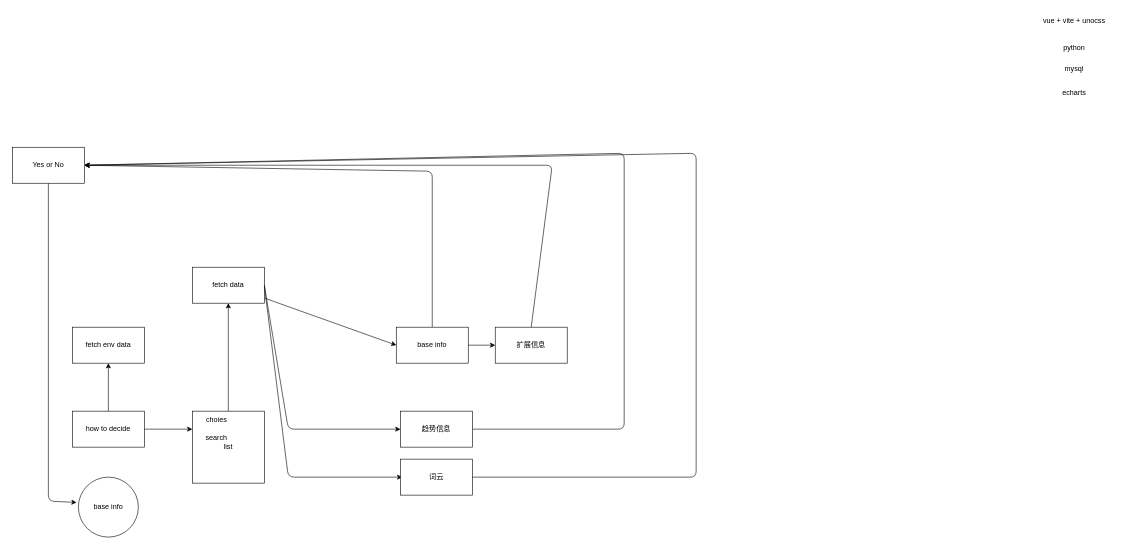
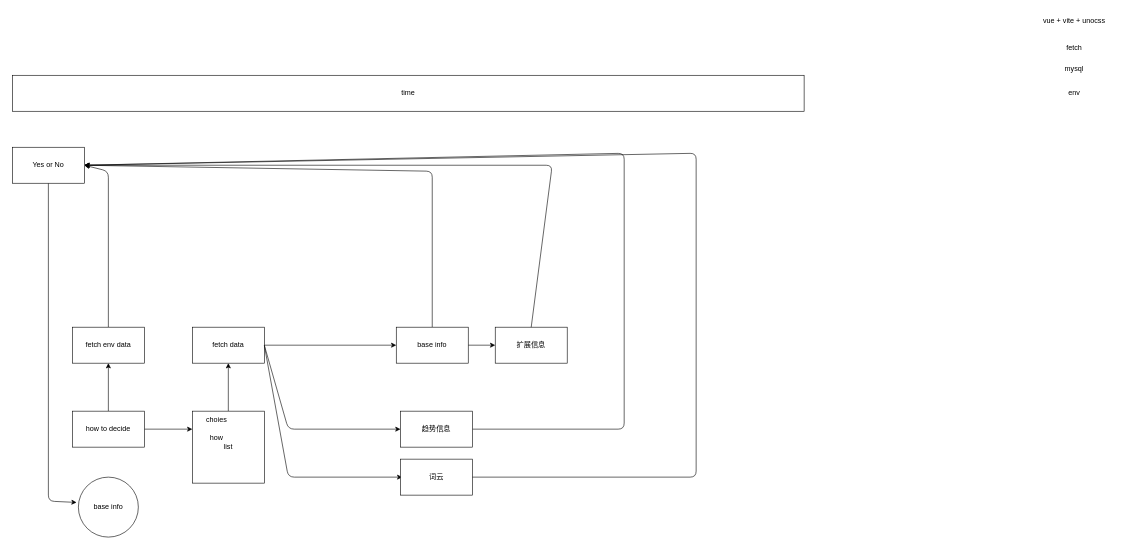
- <mxCell id="29" value="python" style="text;html=1;align=center;verticalAlign=middle;resizable=0;points=[];autosize=1;strokeColor=none;fillColor=none;" vertex="1" parent="1"><mxGeometry x="1760" y="65" width="60" height="30" as="geometry" /></mxCell>
+ <mxCell id="29" value="fetch" style="text;html=1;align=center;verticalAlign=middle;resizable=0;points=[];autosize=1;strokeColor=none;fillColor=none;" vertex="1" parent="1"><mxGeometry x="1760" y="65" width="60" height="30" as="geometry" /></mxCell>
+ <mxCell id="27" value="time" style="rounded=0;whiteSpace=wrap;html=1;" vertex="1" parent="1"><mxGeometry x="20" y="125" width="1320" height="60" as="geometry" /></mxCell>
- <mxCell id="30" value="echarts" style="text;html=1;align=center;verticalAlign=middle;resizable=0;points=[];autosize=1;strokeColor=none;fillColor=none;" vertex="1" parent="1"><mxGeometry x="1760" y="140" width="60" height="30" as="geometry" /></mxCell>
+ <mxCell id="30" value="env" style="text;html=1;align=center;verticalAlign=middle;resizable=0;points=[];autosize=1;strokeColor=none;fillColor=none;" vertex="1" parent="1"><mxGeometry x="1760" y="140" width="60" height="30" as="geometry" /></mxCell>
+ <mxCell id="14" style="edgeStyle=none;html=1;exitX=0.5;exitY=0;exitDx=0;exitDy=0;entryX=1;entryY=0.5;entryDx=0;entryDy=0;" edge="1" parent="1" source="15" target="23"><mxGeometry relative="1" as="geometry"><Array as="points"><mxPoint x="180" y="285" /></Array></mxGeometry></mxCell>
- <mxCell id="8" value="fetch data" style="whiteSpace=wrap;html=1;rounded=0;" vertex="1" parent="1"><mxGeometry x="320" y="445" width="120" height="60" as="geometry" /></mxCell>
+ <mxCell id="8" value="fetch data" style="whiteSpace=wrap;html=1;rounded=0;" vertex="1" parent="1"><mxGeometry x="320" y="545" width="120" height="60" as="geometry" /></mxCell>
- <mxCell id="21" value="search" style="text;html=1;align=center;verticalAlign=middle;resizable=0;points=[];autosize=1;strokeColor=none;fillColor=none;" vertex="1" parent="1"><mxGeometry x="330" y="715" width="60" height="30" as="geometry" /></mxCell>
+ <mxCell id="21" value="how" style="text;html=1;align=center;verticalAlign=middle;resizable=0;points=[];autosize=1;strokeColor=none;fillColor=none;" vertex="1" parent="1"><mxGeometry x="330" y="715" width="60" height="30" as="geometry" /></mxCell>
